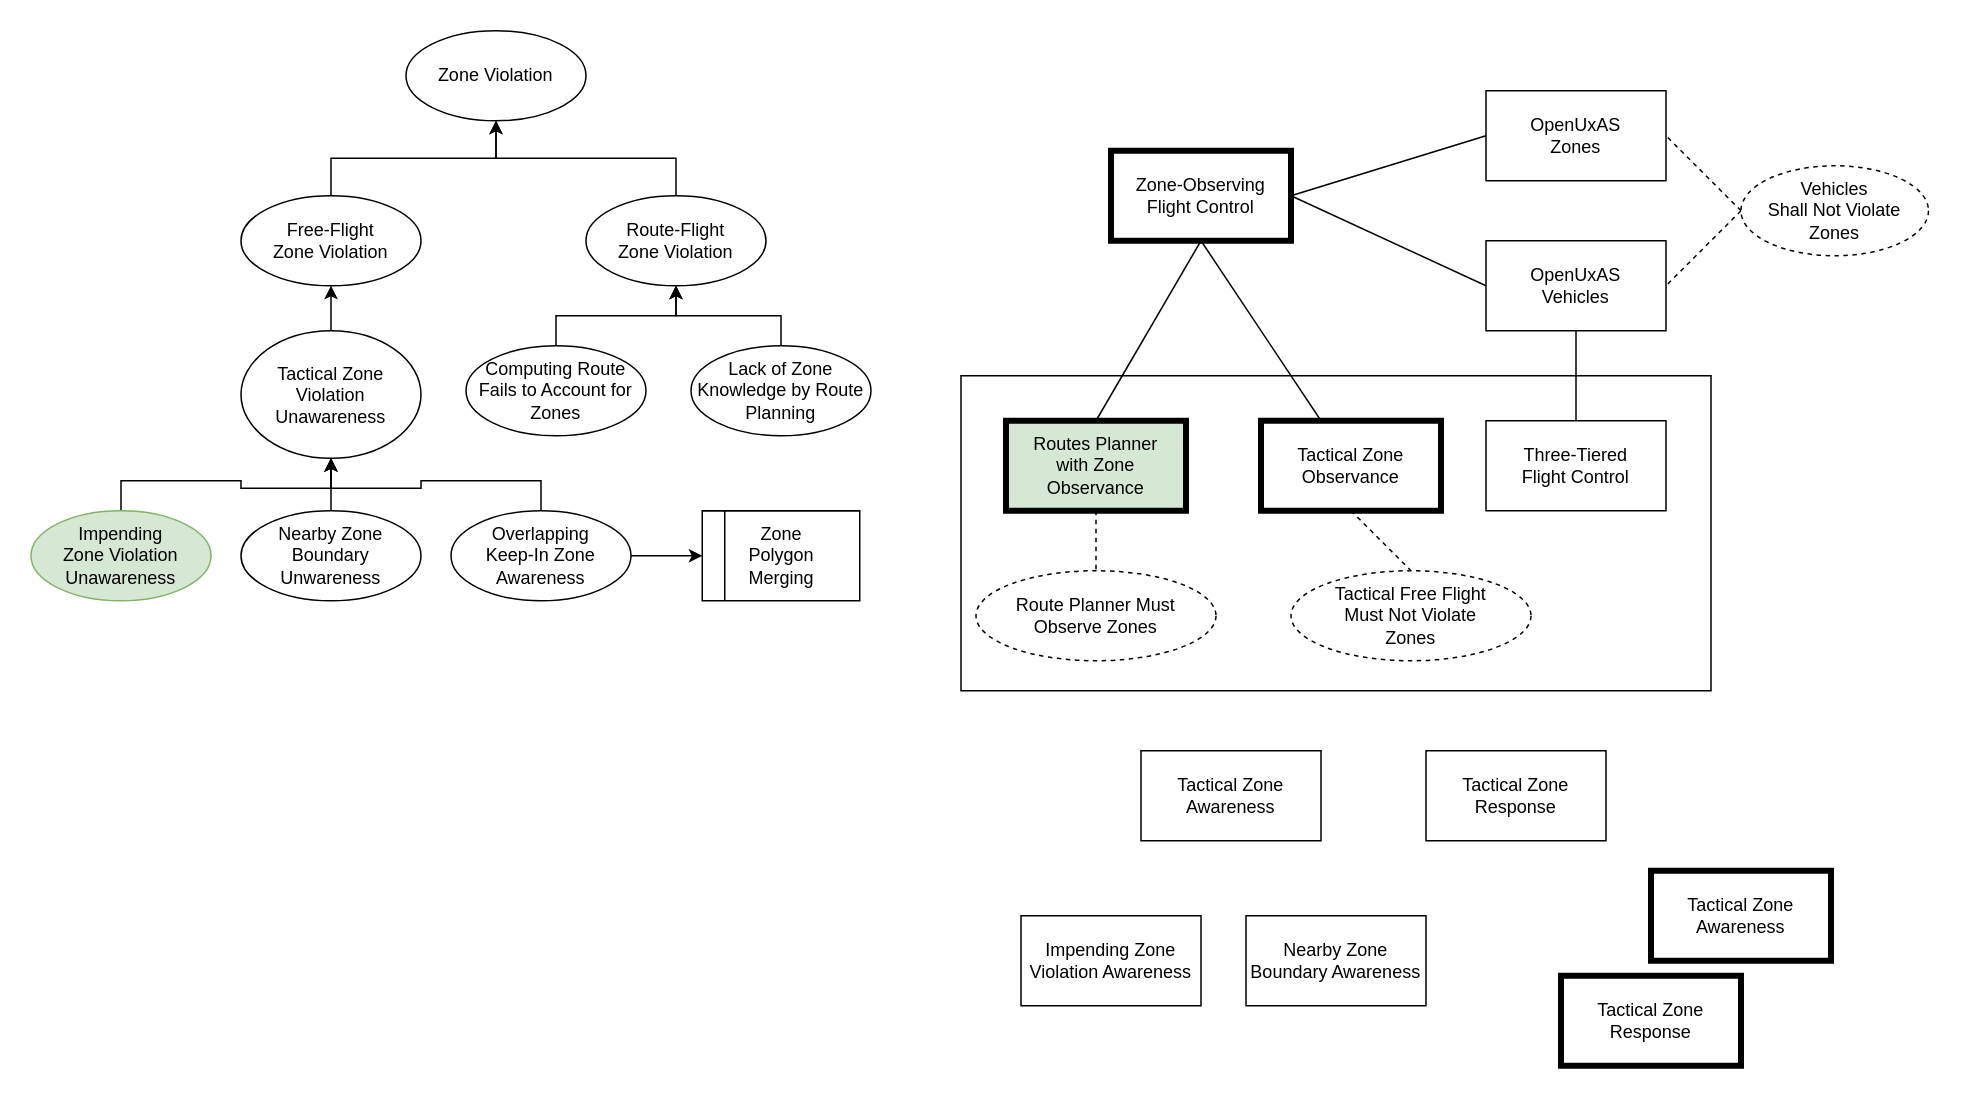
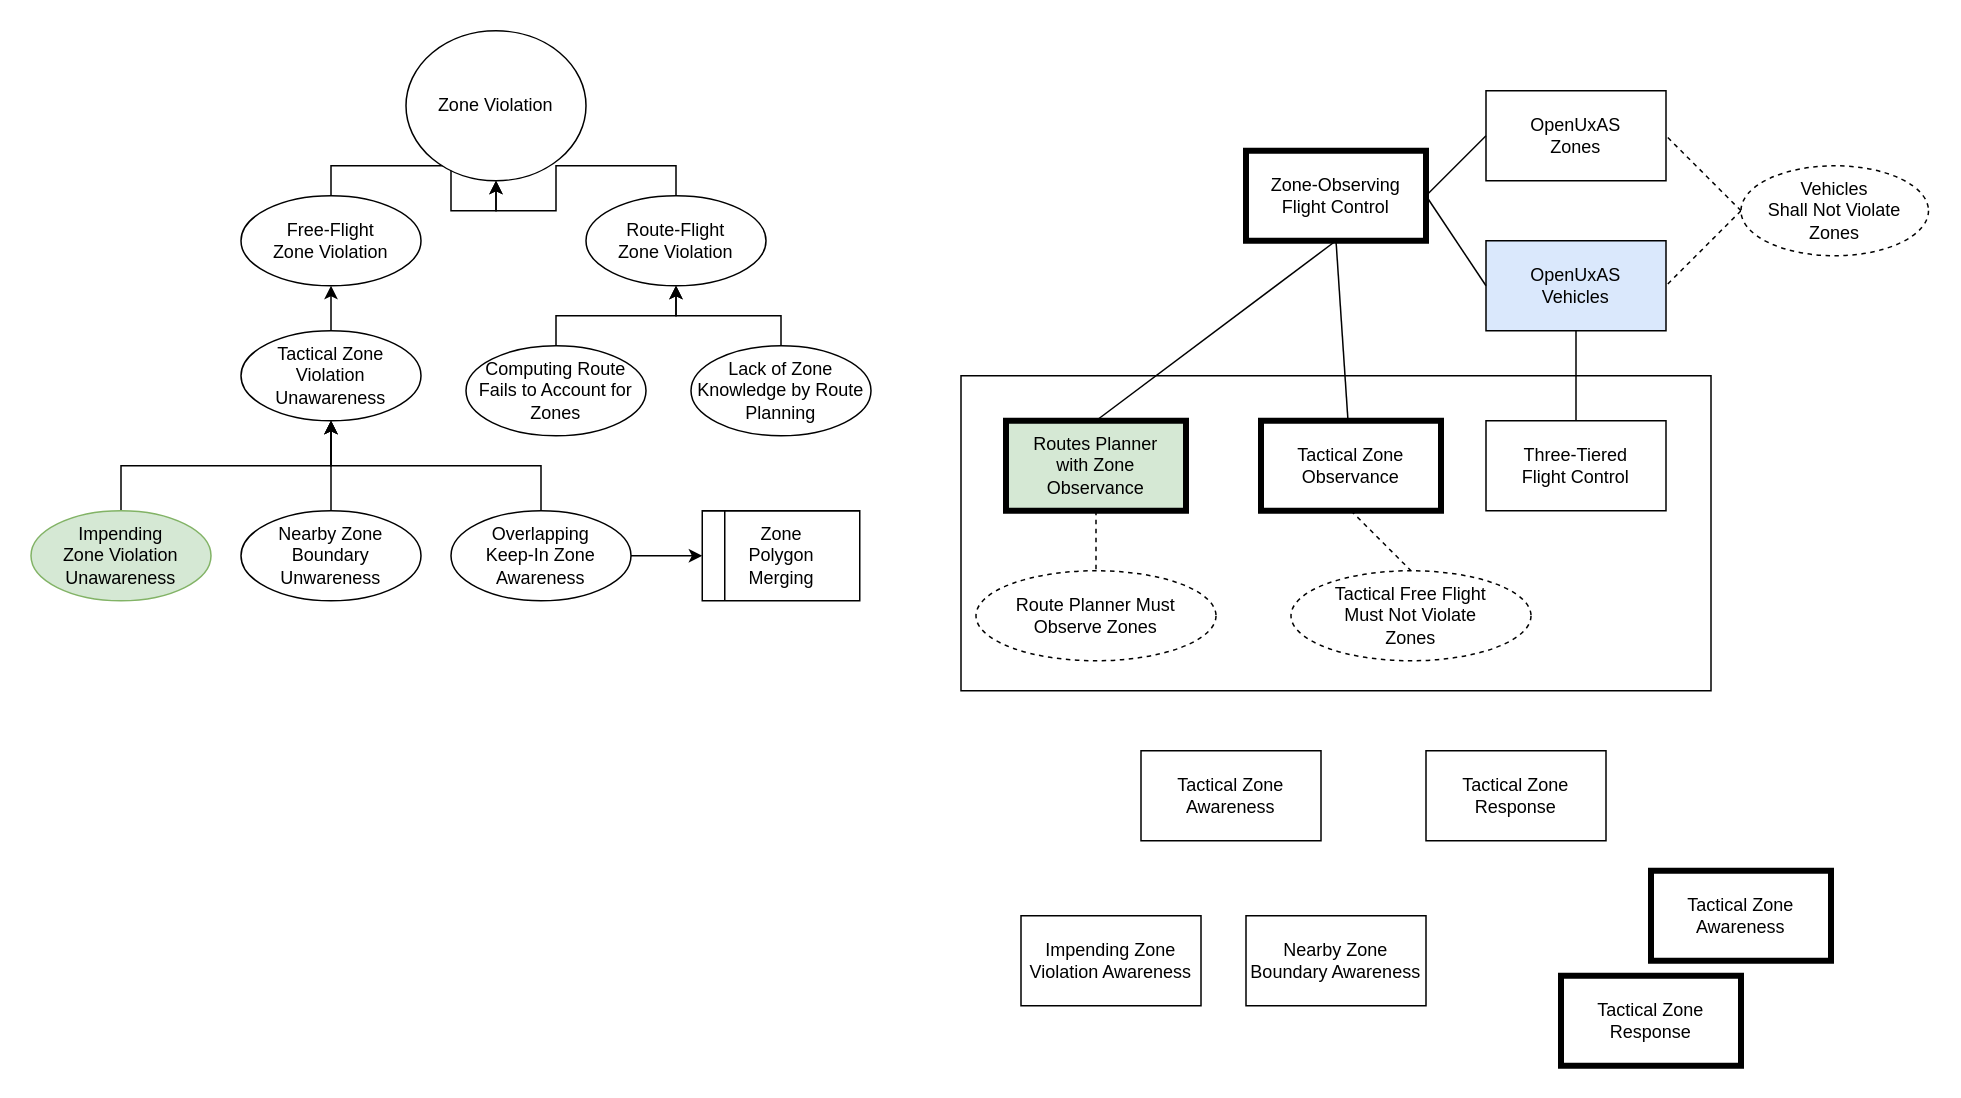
- <mxCell id="11" value="Zone Violation" style="ellipse;whiteSpace=wrap;html=1;" parent="1" vertex="1"><mxGeometry x="270" y="20" width="120" height="60" as="geometry" /></mxCell>
+ <mxCell id="11" value="Zone Violation" style="ellipse;whiteSpace=wrap;html=1;" parent="1" vertex="1"><mxGeometry x="270" y="20" width="120" height="100" as="geometry" /></mxCell>
- <mxCell id="38" value="Zone-Observing&lt;br&gt;Flight Control" style="rounded=0;whiteSpace=wrap;html=1;strokeWidth=4;" parent="1" vertex="1"><mxGeometry x="740" y="100" width="120" height="60" as="geometry" /></mxCell>
+ <mxCell id="38" value="Zone-Observing&lt;br&gt;Flight Control" style="rounded=0;whiteSpace=wrap;html=1;strokeWidth=4;" parent="1" vertex="1"><mxGeometry x="830" y="100" width="120" height="60" as="geometry" /></mxCell>
- <mxCell id="23" value="OpenUxAS&lt;br&gt;Vehicles" style="rounded=0;whiteSpace=wrap;html=1;" parent="1" vertex="1"><mxGeometry x="990" y="160" width="120" height="60" as="geometry" /></mxCell>
+ <mxCell id="23" value="OpenUxAS&lt;br&gt;Vehicles" style="rounded=0;whiteSpace=wrap;html=1;fillColor=#dae8fc;" parent="1" vertex="1"><mxGeometry x="990" y="160" width="120" height="60" as="geometry" /></mxCell>
- <mxCell id="16" value="Tactical Zone Violation Unawareness" style="ellipse;whiteSpace=wrap;html=1;" parent="1" vertex="1"><mxGeometry x="160" y="220" width="120" height="85" as="geometry" /></mxCell>
+ <mxCell id="16" value="Tactical Zone Violation Unawareness" style="ellipse;whiteSpace=wrap;html=1;" parent="1" vertex="1"><mxGeometry x="160" y="220" width="120" height="60" as="geometry" /></mxCell>
